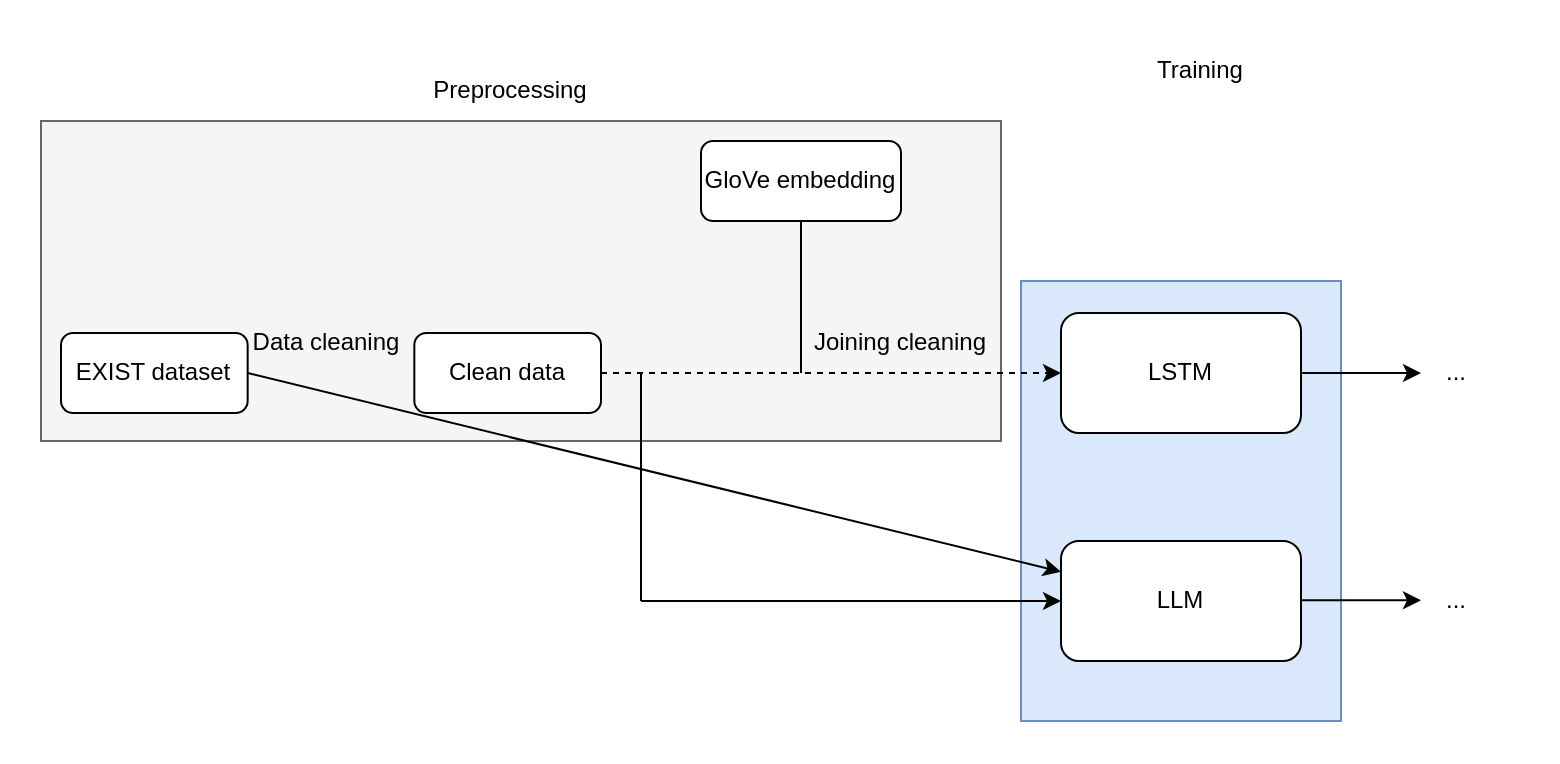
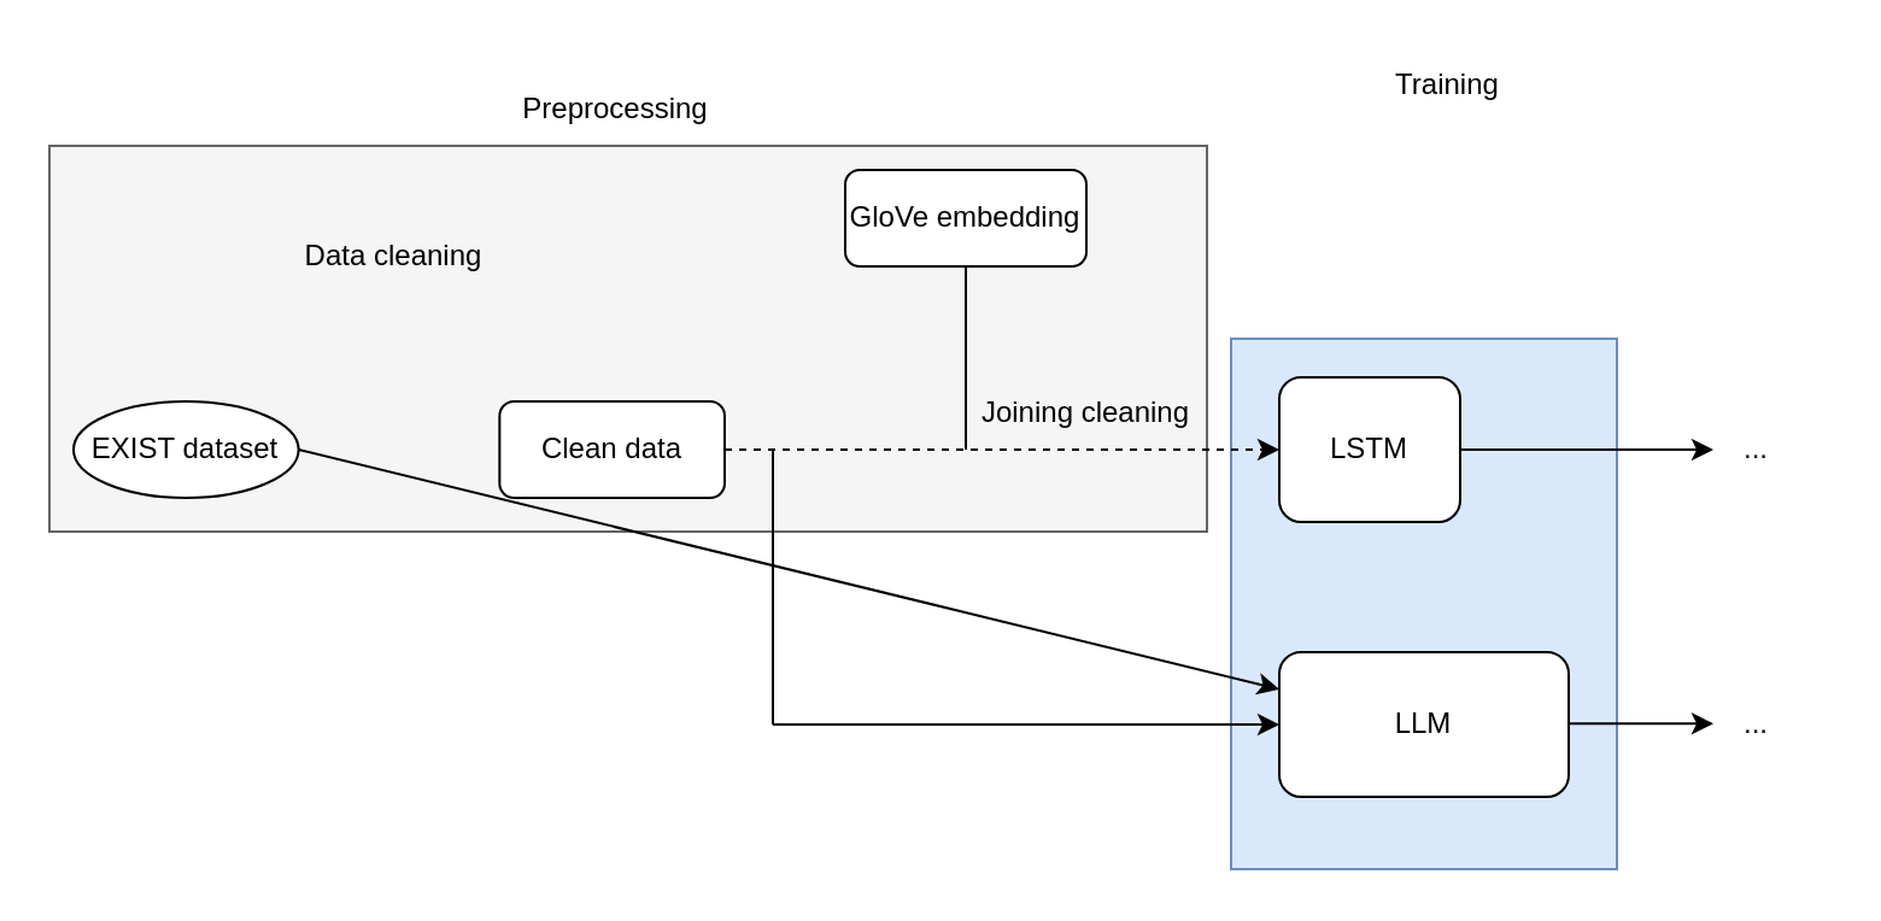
- <mxCell id="7" value="Data cleaning" style="text;html=1;align=center;verticalAlign=middle;whiteSpace=wrap;rounded=0;" parent="1" vertex="1"><mxGeometry x="123.33" y="156" width="80" height="30" as="geometry" /></mxCell>
+ <mxCell id="7" value="Data cleaning" style="text;html=1;align=center;verticalAlign=middle;whiteSpace=wrap;rounded=0;" parent="1" vertex="1"><mxGeometry x="123.33" y="91" width="80" height="30" as="geometry" /></mxCell>
- <mxCell id="5" value="EXIST dataset" style="rounded=1;whiteSpace=wrap;html=1;" parent="1" vertex="1"><mxGeometry x="30" y="166" width="93.33" height="40" as="geometry" /></mxCell>
+ <mxCell id="5" value="EXIST dataset" style="ellipse;whiteSpace=wrap;html=1;" parent="1" vertex="1"><mxGeometry x="30" y="166" width="93.33" height="40" as="geometry" /></mxCell>
- <mxCell id="13" value="LSTM" style="rounded=1;whiteSpace=wrap;html=1;" parent="1" vertex="1"><mxGeometry x="530" y="156" width="120" height="60" as="geometry" /></mxCell>
+ <mxCell id="13" value="LSTM" style="rounded=1;whiteSpace=wrap;html=1;" parent="1" vertex="1"><mxGeometry x="530" y="156" width="75" height="60" as="geometry" /></mxCell>
